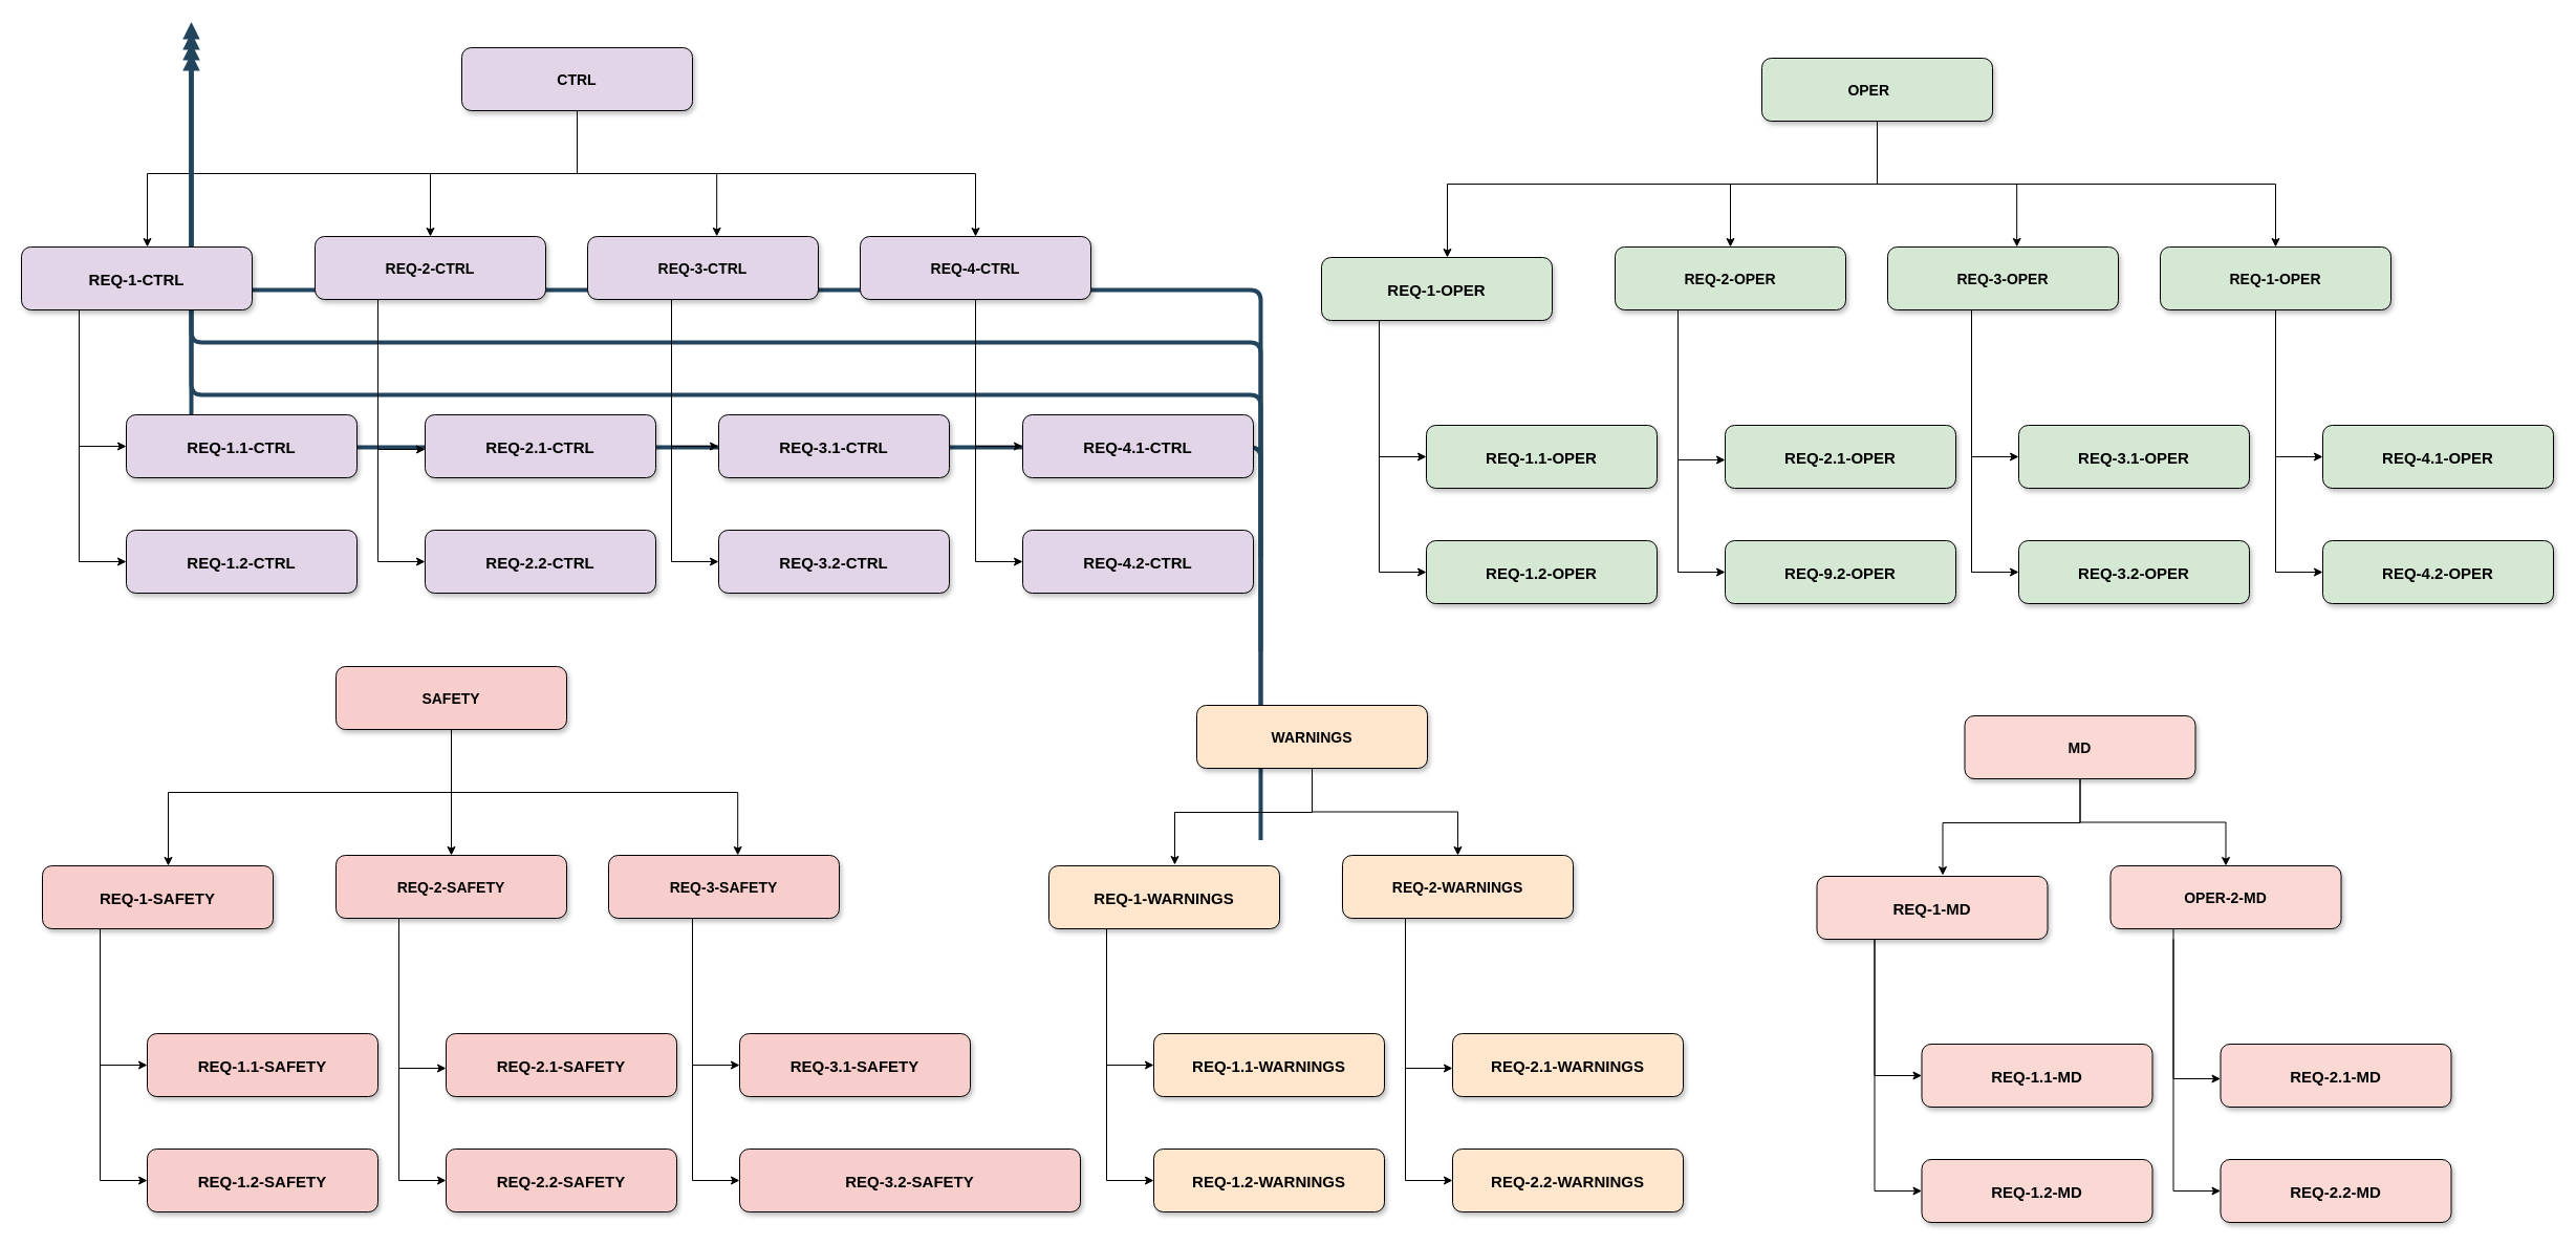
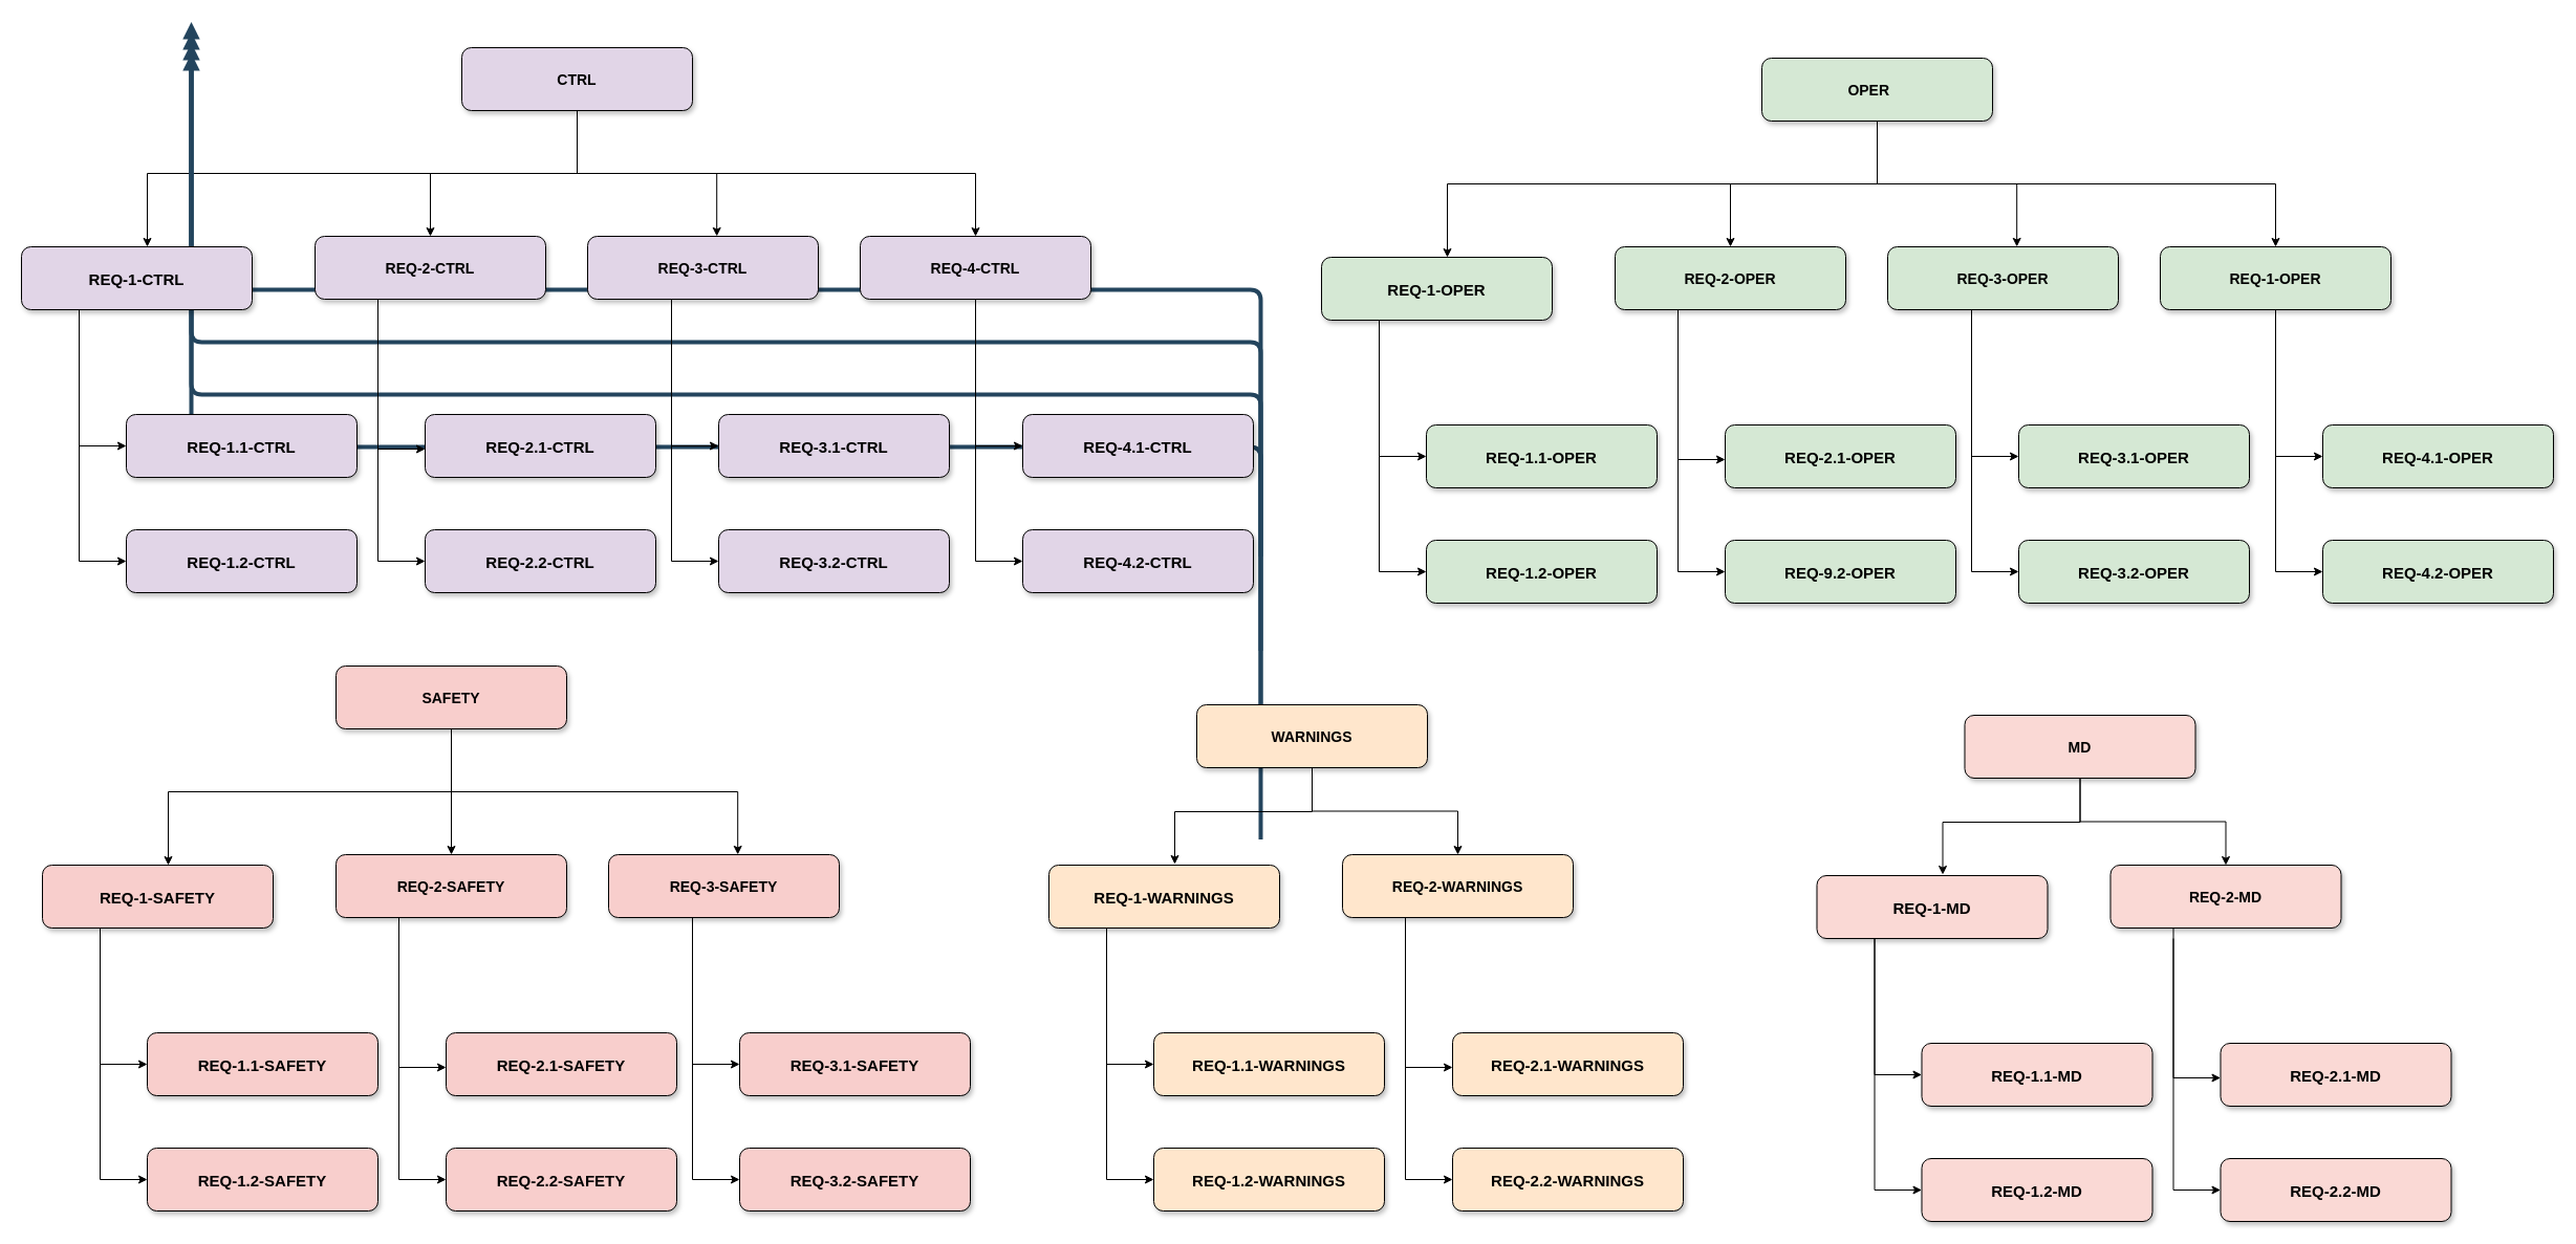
- <mxCell id="100" value="OPER‐2‐MD" style="rounded=1;shadow=1;fontStyle=1;fontSize=14;fillColor=#fad9d5;strokeColor=#000000;" vertex="1" parent="1"><mxGeometry x="2012.5" y="825" width="220" height="60" as="geometry" /></mxCell>
+ <mxCell id="100" value="REQ‐2‐MD" style="rounded=1;shadow=1;fontStyle=1;fontSize=14;fillColor=#fad9d5;strokeColor=#000000;" vertex="1" parent="1"><mxGeometry x="2012.5" y="825" width="220" height="60" as="geometry" /></mxCell>
- <mxCell id="72" value="REQ‐3.2‐SAFETY" style="rounded=1;shadow=1;fontStyle=1;fontSize=15;fillColor=#f8cecc;strokeColor=#000000;" vertex="1" parent="1"><mxGeometry x="705" y="1095" width="325" height="60" as="geometry" /></mxCell>
+ <mxCell id="72" value="REQ‐3.2‐SAFETY" style="rounded=1;shadow=1;fontStyle=1;fontSize=15;fillColor=#f8cecc;strokeColor=#000000;" vertex="1" parent="1"><mxGeometry x="705" y="1095" width="220" height="60" as="geometry" /></mxCell>
